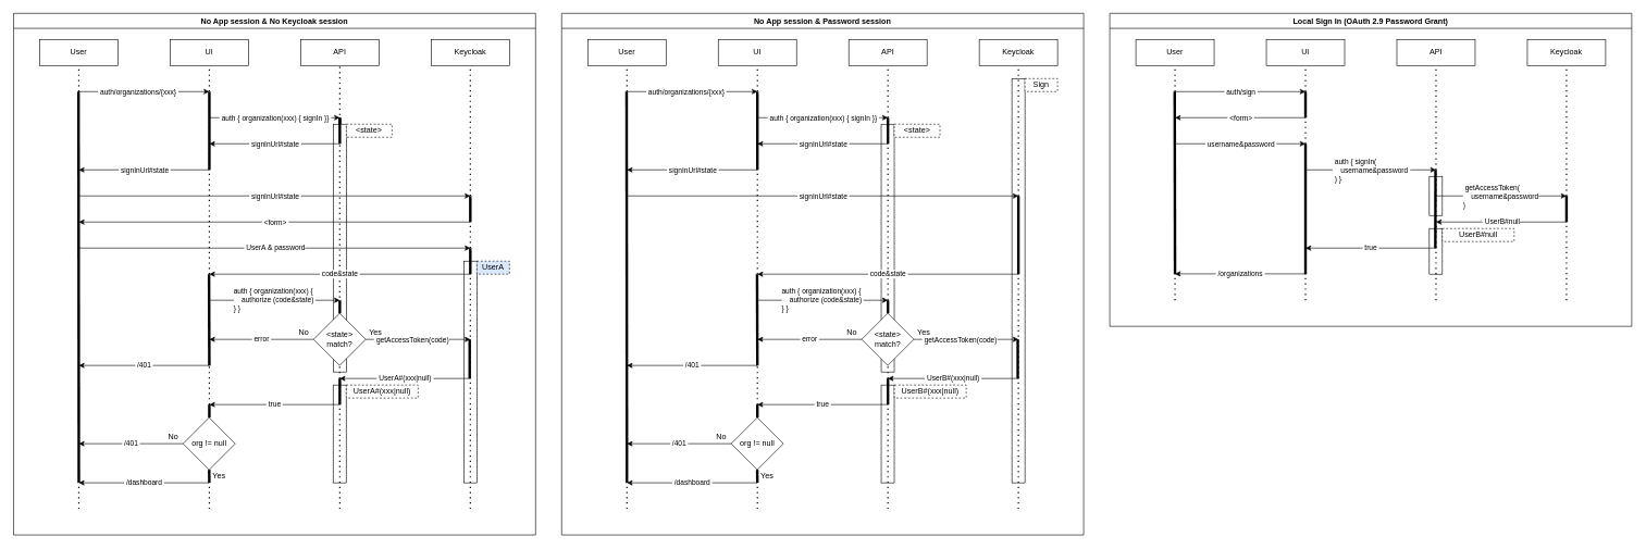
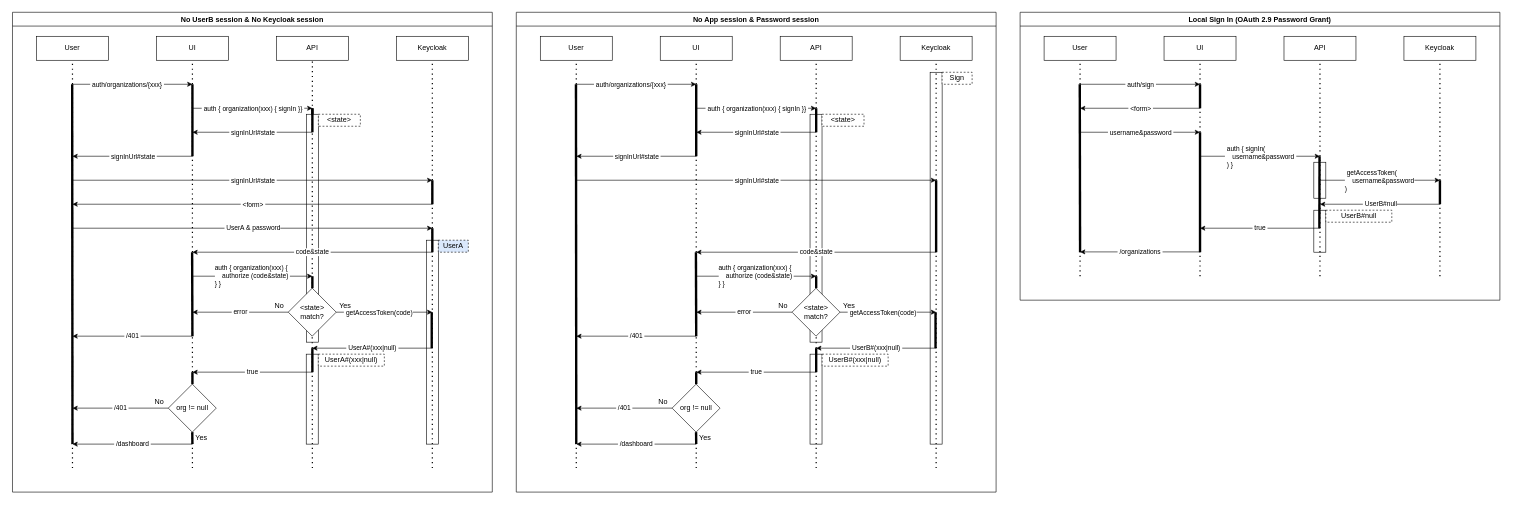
- <mxCell id="53" value="No App session &amp; No Keycloak session" style="swimlane;" parent="1" vertex="1"><mxGeometry x="20" y="20" width="800" height="800" as="geometry"><mxRectangle x="40" y="40" width="800" height="23" as="alternateBounds" /></mxGeometry></mxCell>
+ <mxCell id="53" value="No UserB session &amp; No Keycloak session" style="swimlane;" parent="1" vertex="1"><mxGeometry x="20" y="20" width="800" height="800" as="geometry"><mxRectangle x="40" y="40" width="800" height="23" as="alternateBounds" /></mxGeometry></mxCell>
